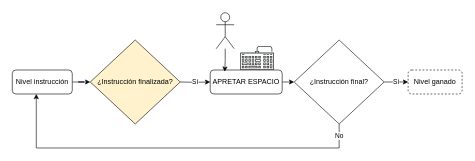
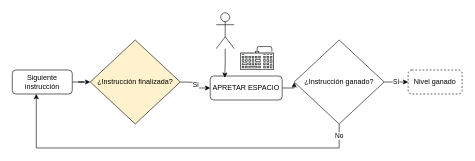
- <mxCell id="6" value="Nivel instrucción" style="rounded=1;whiteSpace=wrap;html=1;fontSize=12;glass=0;strokeWidth=1;shadow=0;" vertex="1" parent="1"><mxGeometry x="20" y="116" width="100" height="40" as="geometry" /></mxCell>
+ <mxCell id="6" value="Siguiente instrucción" style="rounded=1;whiteSpace=wrap;html=1;fontSize=12;glass=0;strokeWidth=1;shadow=0;" vertex="1" parent="1"><mxGeometry x="20" y="116" width="100" height="40" as="geometry" /></mxCell>
- <mxCell id="4" value="APRETAR ESPACIO" style="rounded=1;whiteSpace=wrap;html=1;fontSize=12;glass=0;strokeWidth=1;shadow=0;" parent="1" vertex="1"><mxGeometry x="350" y="116" width="120" height="40" as="geometry" /></mxCell>
+ <mxCell id="4" value="APRETAR ESPACIO" style="rounded=1;whiteSpace=wrap;html=1;fontSize=12;glass=0;strokeWidth=1;shadow=0;" parent="1" vertex="1"><mxGeometry x="350" y="126" width="120" height="40" as="geometry" /></mxCell>
- <mxCell id="10" value="¿Instrucción final?" style="rhombus;whiteSpace=wrap;html=1;" vertex="1" parent="1"><mxGeometry x="490" y="66" width="150" height="140" as="geometry" /></mxCell>
+ <mxCell id="10" value="¿Instrucción ganado?" style="rhombus;whiteSpace=wrap;html=1;" vertex="1" parent="1"><mxGeometry x="490" y="66" width="150" height="140" as="geometry" /></mxCell>
